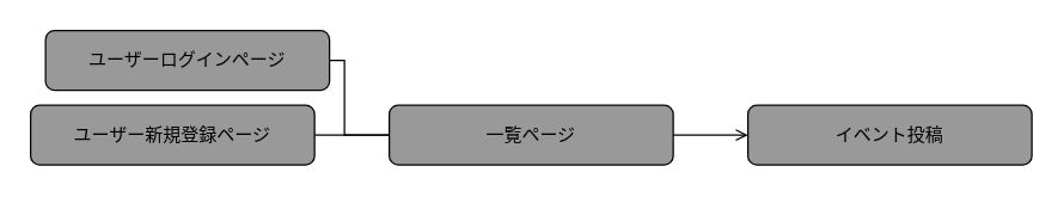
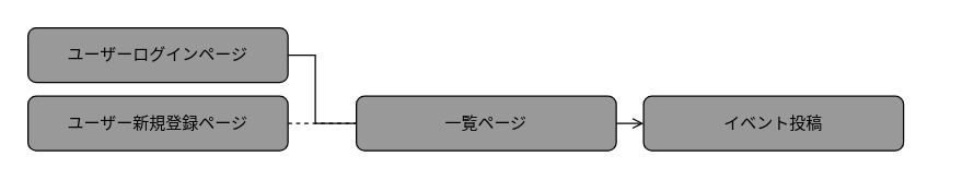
- <mxCell id="3" value="ユーザーログインページ" style="rounded=1;whiteSpace=wrap;html=1;fillColor=#999999;fontColor=#000000;labelBorderColor=none;labelBackgroundColor=none;gradientColor=none;strokeColor=#000000;" vertex="1" parent="1"><mxGeometry x="30" y="20" width="190" height="40" as="geometry" /></mxCell>
+ <mxCell id="3" value="ユーザーログインページ" style="rounded=1;whiteSpace=wrap;html=1;fillColor=#999999;fontColor=#000000;labelBorderColor=none;labelBackgroundColor=none;gradientColor=none;strokeColor=#000000;" vertex="1" parent="1"><mxGeometry x="20" y="20" width="190" height="40" as="geometry" /></mxCell>
- <mxCell id="4" style="edgeStyle=none;html=1;exitX=1;exitY=0.5;exitDx=0;exitDy=0;entryX=0;entryY=0.5;entryDx=0;entryDy=0;endArrow=none;endFill=0;strokeColor=#000000;" edge="1" parent="1" source="5" target="7"><mxGeometry relative="1" as="geometry" /></mxCell>
+ <mxCell id="4" style="edgeStyle=none;html=1;exitX=1;exitY=0.5;exitDx=0;exitDy=0;entryX=0;entryY=0.5;entryDx=0;entryDy=0;endArrow=none;endFill=0;strokeColor=#000000;dashed=1;" edge="1" parent="1" source="5" target="7"><mxGeometry relative="1" as="geometry" /></mxCell>
- <mxCell id="8" value="イベント投稿" style="rounded=1;whiteSpace=wrap;html=1;fillColor=#999999;fontColor=#000000;strokeColor=#000000;" vertex="1" parent="1"><mxGeometry x="500" y="70" width="190" height="40" as="geometry" /></mxCell>
+ <mxCell id="8" value="イベント投稿" style="rounded=1;whiteSpace=wrap;html=1;fillColor=#999999;fontColor=#000000;strokeColor=#000000;" vertex="1" parent="1"><mxGeometry x="470" y="70" width="190" height="40" as="geometry" /></mxCell>
